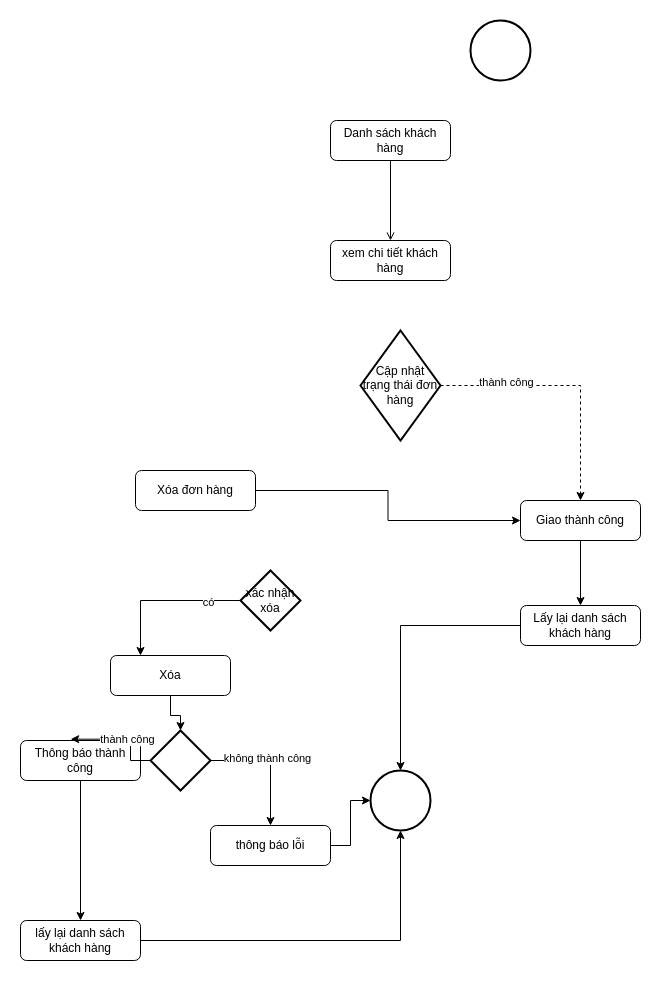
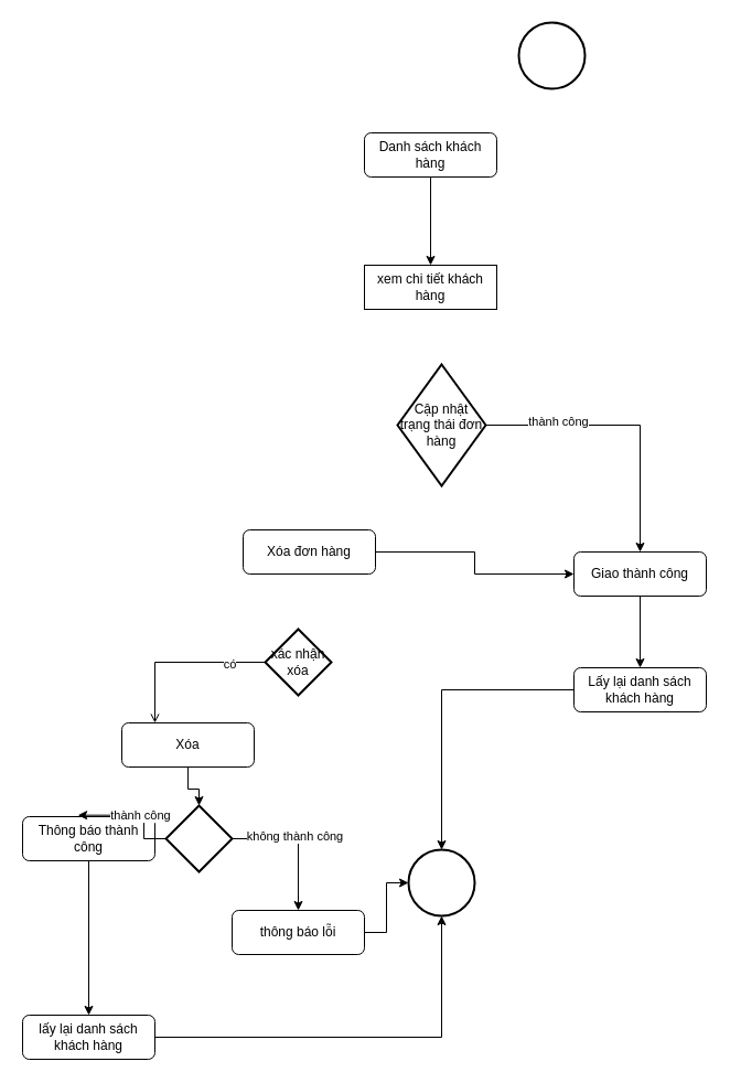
- <mxCell id="2" value="" style="edgeStyle=orthogonalEdgeStyle;rounded=0;orthogonalLoop=1;jettySize=auto;html=1;endArrow=open;" edge="1" parent="1" source="3" target="6"><mxGeometry relative="1" as="geometry" /></mxCell>
+ <mxCell id="2" value="" style="edgeStyle=orthogonalEdgeStyle;rounded=0;orthogonalLoop=1;jettySize=auto;html=1;" edge="1" parent="1" source="3" target="6"><mxGeometry relative="1" as="geometry" /></mxCell>
- <mxCell id="6" value="xem chi tiết khách hàng" style="rounded=1;whiteSpace=wrap;html=1;fontSize=12;glass=0;strokeWidth=1;shadow=0;" vertex="1" parent="1"><mxGeometry x="330" y="240" width="120" height="40" as="geometry" /></mxCell>
+ <mxCell id="6" value="xem chi tiết khách hàng" style="whiteSpace=wrap;html=1;fontSize=12;glass=0;strokeWidth=1;shadow=0;rounded=0;" vertex="1" parent="1"><mxGeometry x="330" y="240" width="120" height="40" as="geometry" /></mxCell>
- <mxCell id="7" style="edgeStyle=orthogonalEdgeStyle;rounded=0;orthogonalLoop=1;jettySize=auto;html=1;entryX=0.5;entryY=0;entryDx=0;entryDy=0;dashed=1;" edge="1" parent="1" source="9" target="29"><mxGeometry relative="1" as="geometry" /></mxCell>
+ <mxCell id="7" style="edgeStyle=orthogonalEdgeStyle;rounded=0;orthogonalLoop=1;jettySize=auto;html=1;entryX=0.5;entryY=0;entryDx=0;entryDy=0;" edge="1" parent="1" source="9" target="29"><mxGeometry relative="1" as="geometry" /></mxCell>
- <mxCell id="11" value="Xóa đơn hàng" style="rounded=1;whiteSpace=wrap;html=1;fontSize=12;glass=0;strokeWidth=1;shadow=0;" vertex="1" parent="1"><mxGeometry x="135" y="470" width="120" height="40" as="geometry" /></mxCell>
+ <mxCell id="11" value="Xóa đơn hàng" style="rounded=1;whiteSpace=wrap;html=1;fontSize=12;glass=0;strokeWidth=1;shadow=0;" vertex="1" parent="1"><mxGeometry x="220" y="480" width="120" height="40" as="geometry" /></mxCell>
- <mxCell id="14" style="edgeStyle=orthogonalEdgeStyle;rounded=0;orthogonalLoop=1;jettySize=auto;html=1;entryX=0.25;entryY=0;entryDx=0;entryDy=0;exitX=0;exitY=0.5;exitDx=0;exitDy=0;exitPerimeter=0;" edge="1" parent="1" source="16" target="13"><mxGeometry relative="1" as="geometry" /></mxCell>
+ <mxCell id="14" style="edgeStyle=orthogonalEdgeStyle;rounded=0;orthogonalLoop=1;jettySize=auto;html=1;entryX=0.25;entryY=0;entryDx=0;entryDy=0;exitX=0;exitY=0.5;exitDx=0;exitDy=0;exitPerimeter=0;endArrow=open;" edge="1" parent="1" source="16" target="13"><mxGeometry relative="1" as="geometry" /></mxCell>
